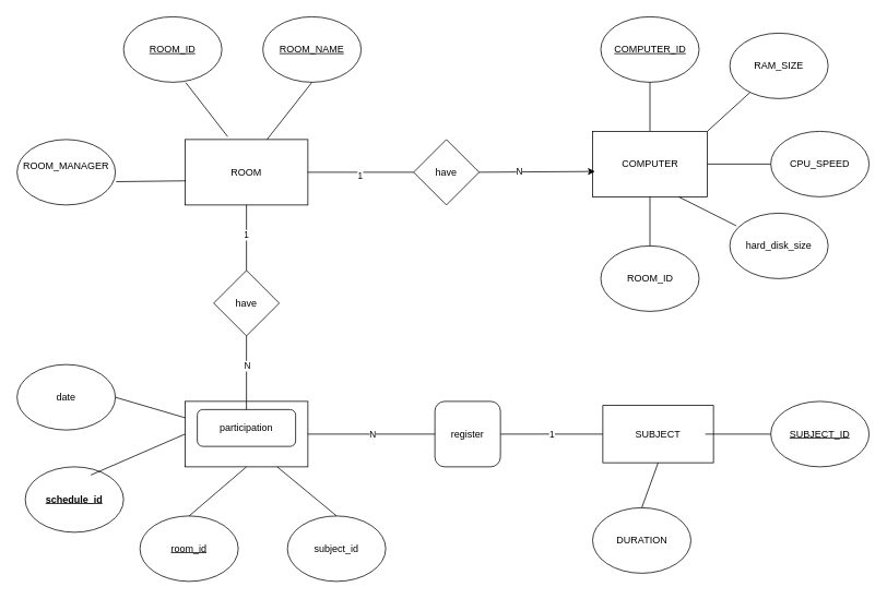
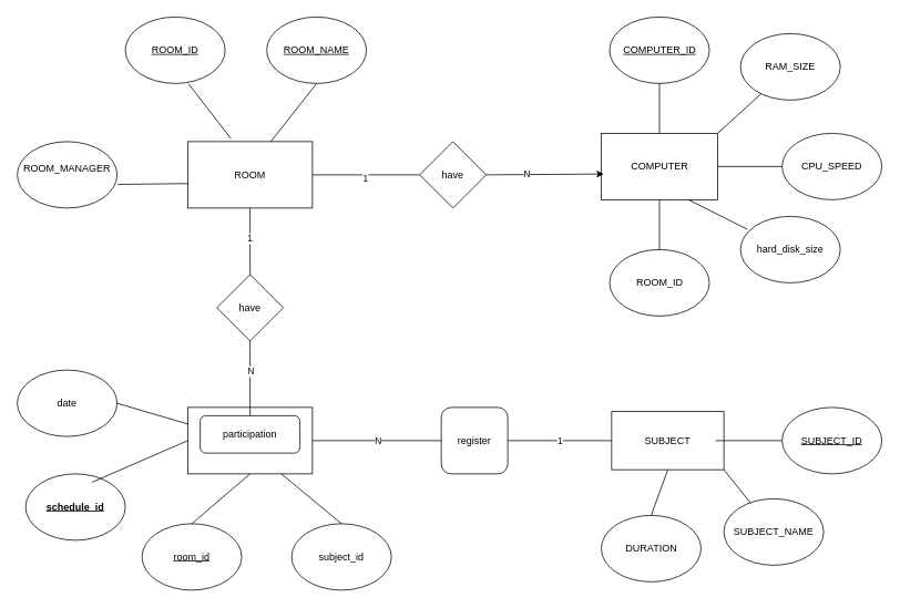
+ <mxCell id="41" value="" style="endArrow=none;html=1;rounded=0;entryX=1;entryY=1;entryDx=0;entryDy=0;" edge="1" parent="1" source="38" target="4"><mxGeometry width="50" height="50" relative="1" as="geometry"><mxPoint x="560" y="440" as="sourcePoint" /><mxPoint x="610" y="390" as="targetPoint" /></mxGeometry></mxCell>
+ <mxCell id="38" value="SUBJECT_NAME" style="ellipse;whiteSpace=wrap;html=1;" vertex="1" parent="1"><mxGeometry x="870" y="600" width="120" height="80" as="geometry" /></mxCell>
